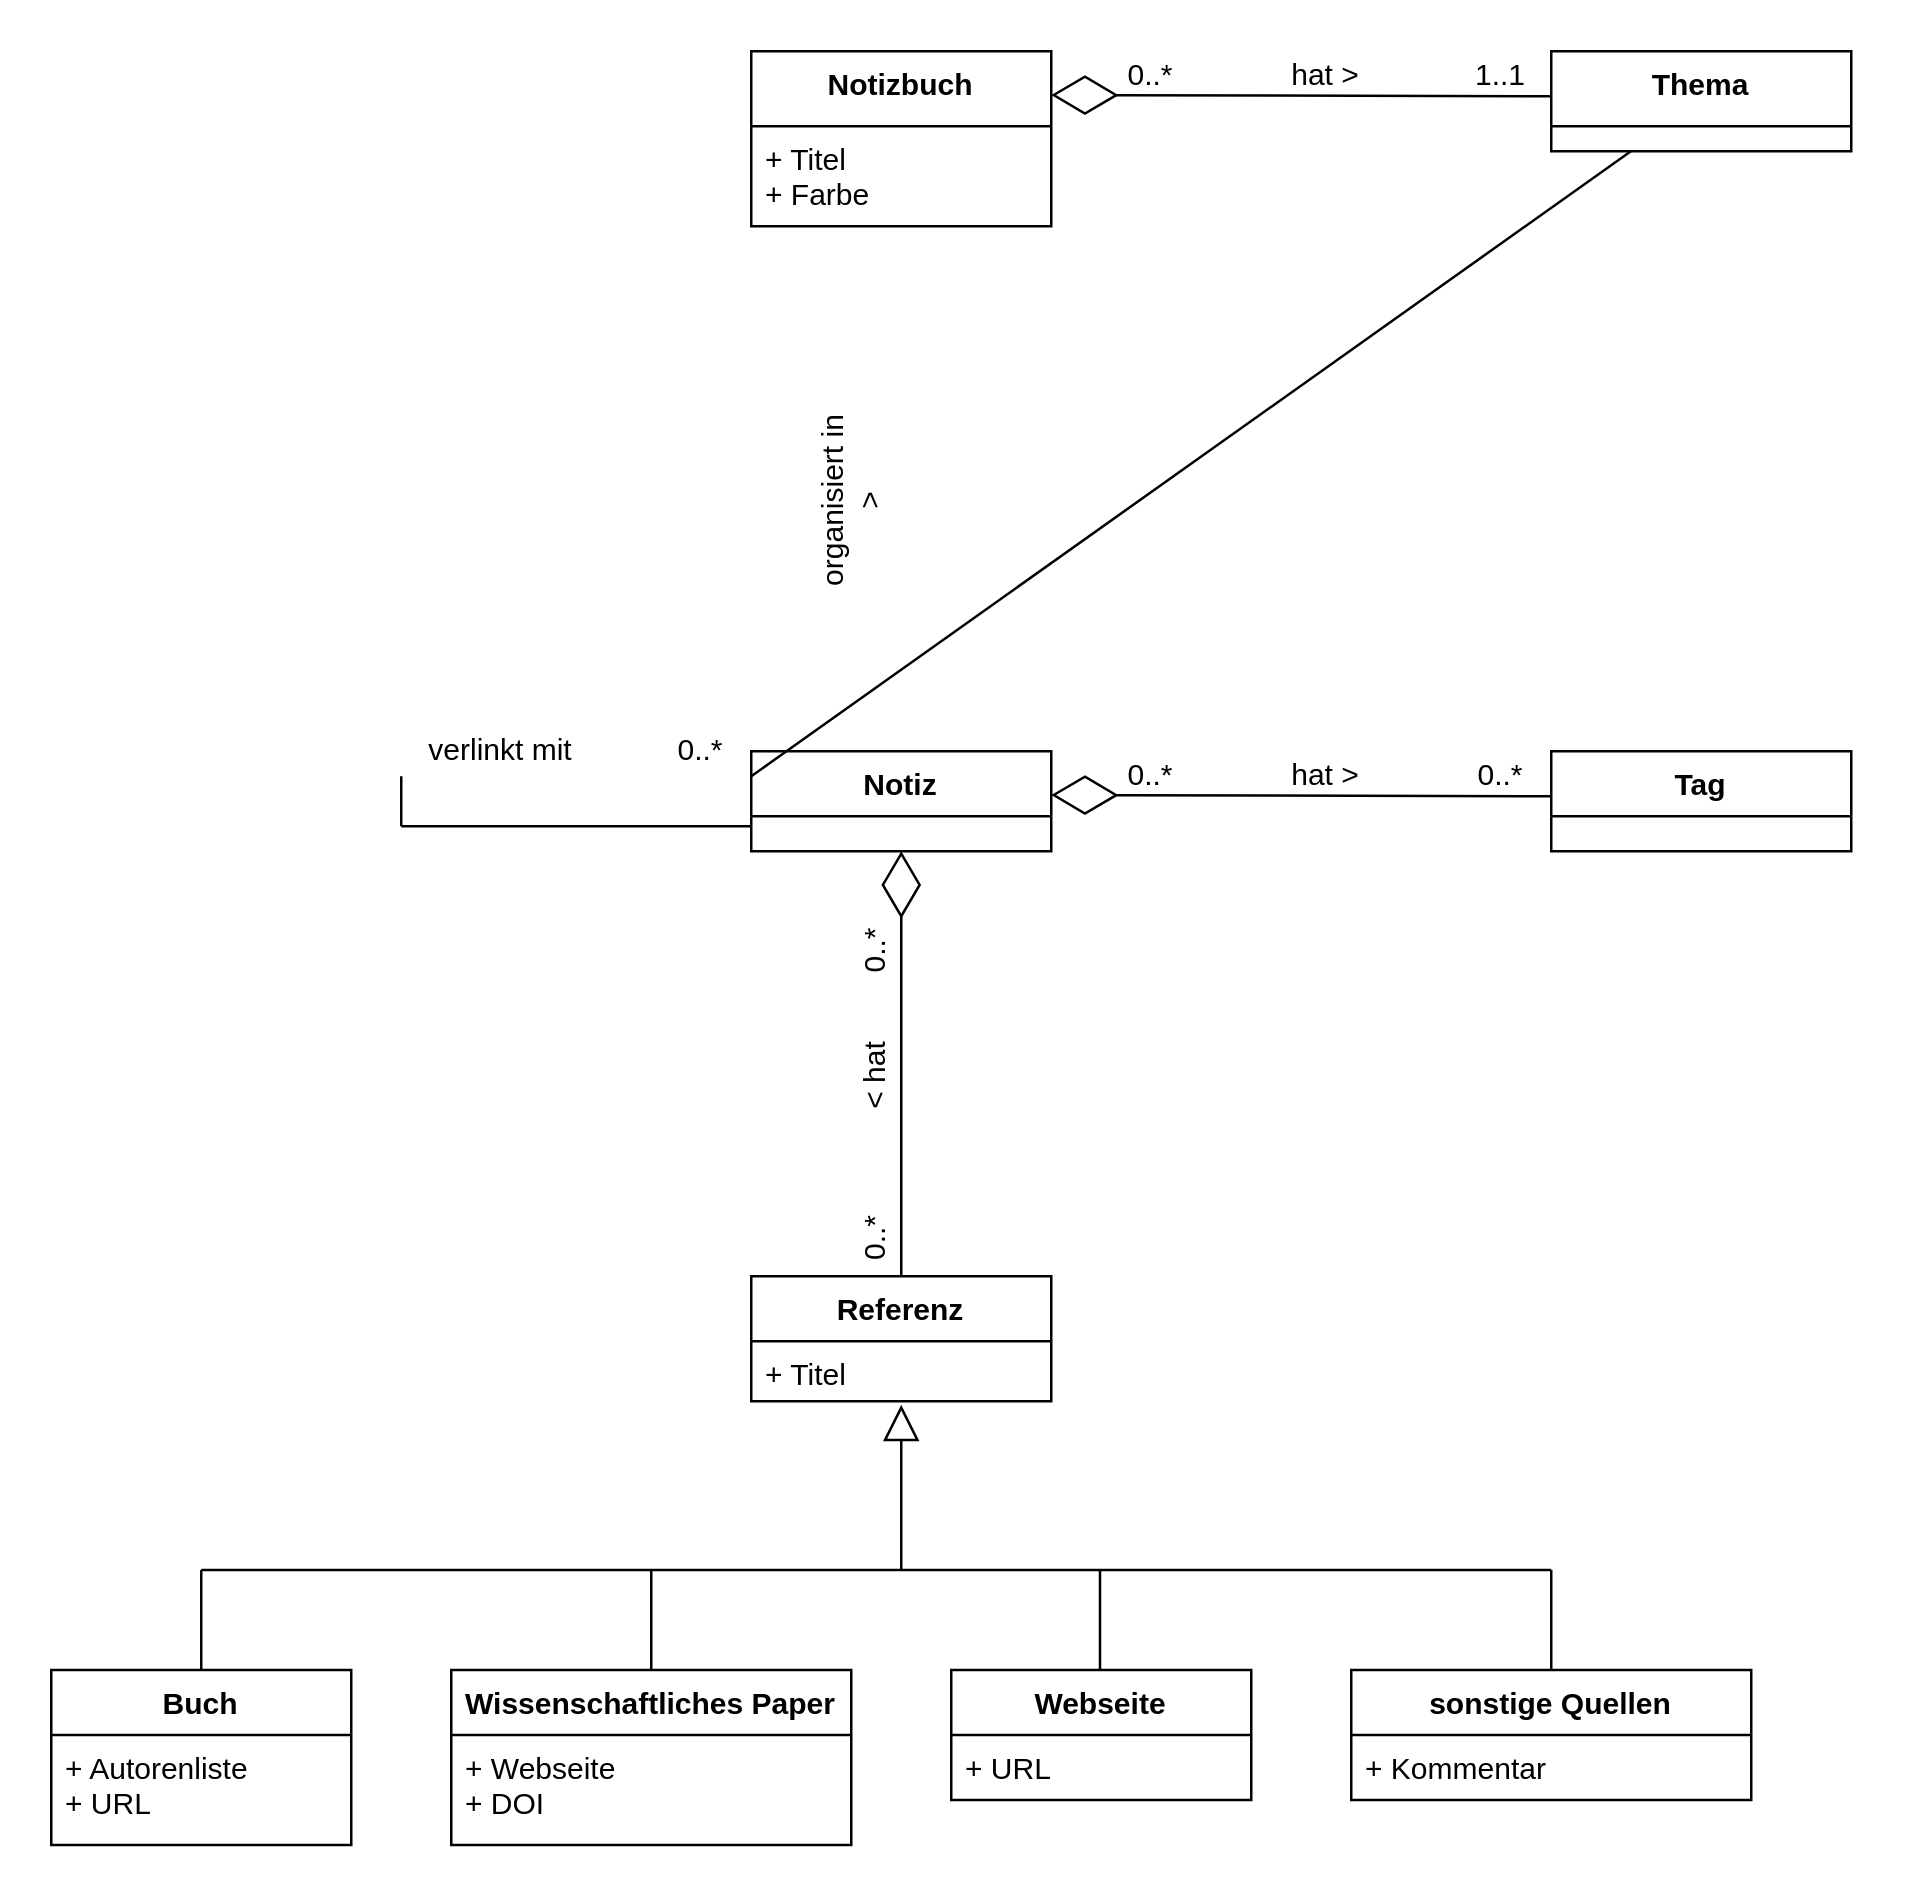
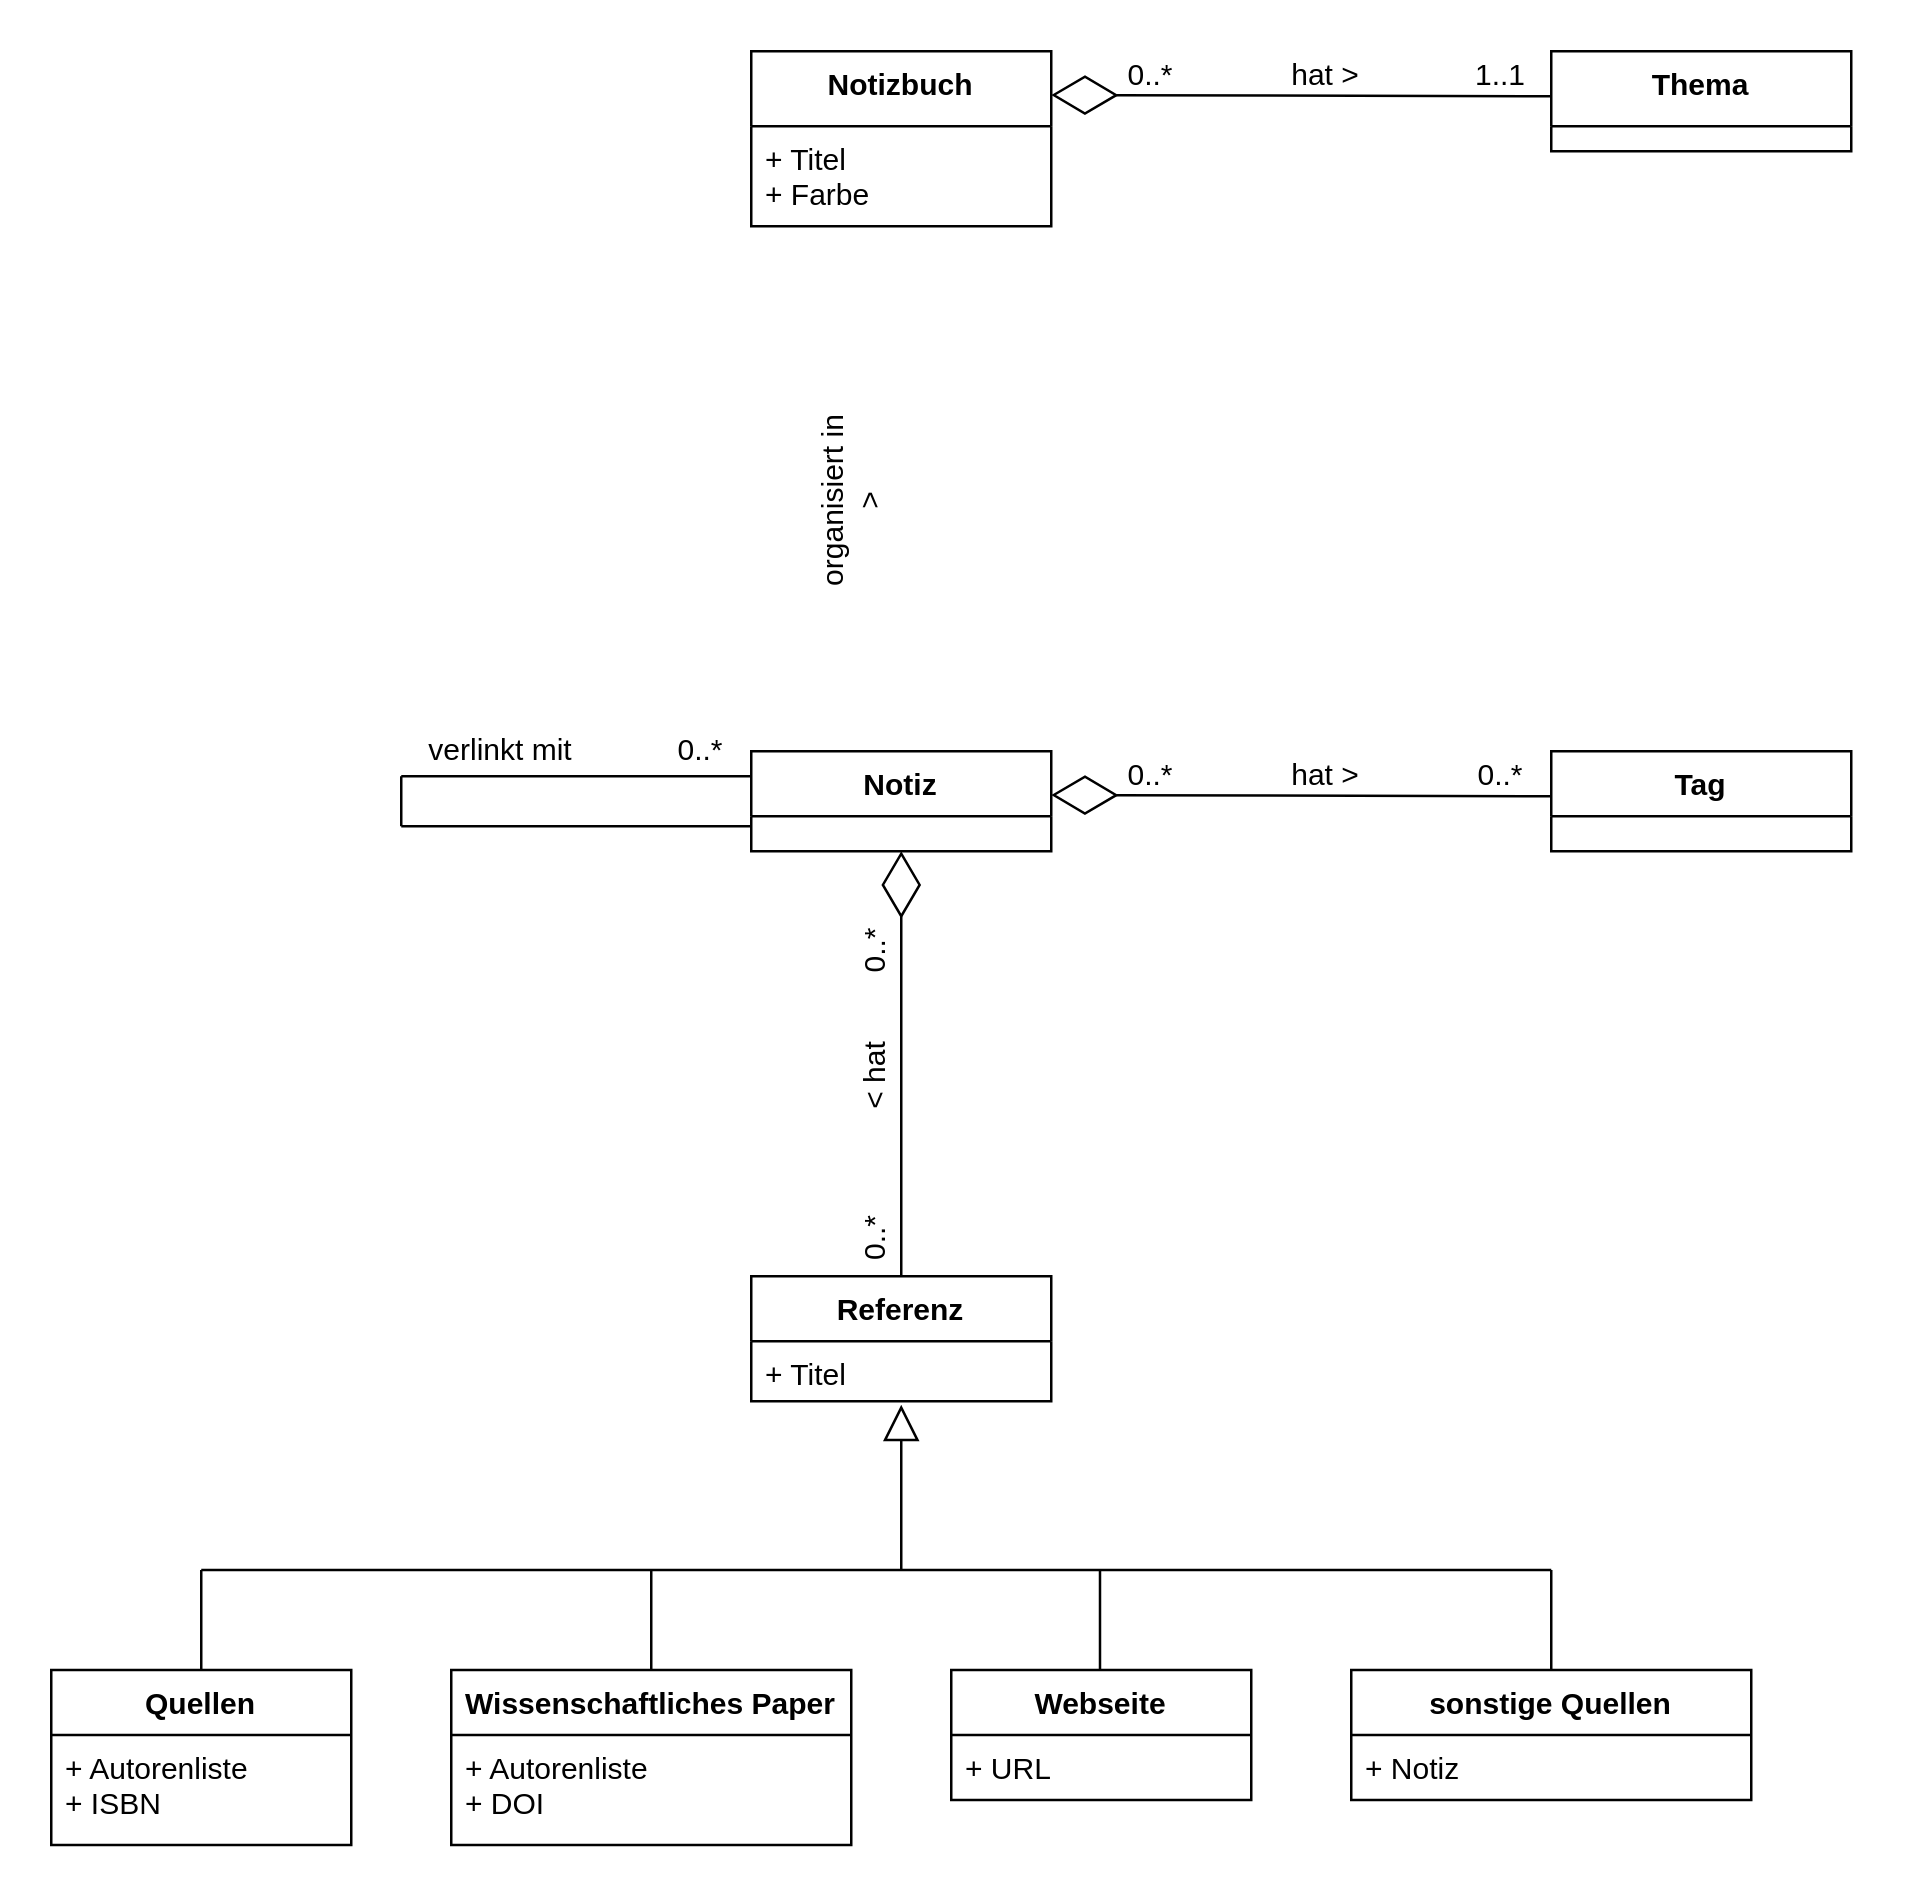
- <mxCell id="38" value="" style="endArrow=none;html=1;exitX=0;exitY=0.25;exitDx=0;exitDy=0;" parent="1" source="7" target="6" edge="1"><mxGeometry width="50" height="50" relative="1" as="geometry"><mxPoint x="390" y="240" as="sourcePoint" /><mxPoint x="150" y="330" as="targetPoint" /></mxGeometry></mxCell>
+ <mxCell id="38" value="" style="endArrow=none;html=1;exitX=0;exitY=0.25;exitDx=0;exitDy=0;entryX=0;entryY=1;entryDx=0;entryDy=0;" parent="1" source="7" target="36" edge="1"><mxGeometry width="50" height="50" relative="1" as="geometry"><mxPoint x="390" y="240" as="sourcePoint" /><mxPoint x="150" y="330" as="targetPoint" /></mxGeometry></mxCell>
- <mxCell id="16" value="Buch" style="swimlane;fontStyle=1;align=center;verticalAlign=top;childLayout=stackLayout;horizontal=1;startSize=26;horizontalStack=0;resizeParent=1;resizeParentMax=0;resizeLast=0;collapsible=1;marginBottom=0;" parent="1" vertex="1"><mxGeometry x="20" y="667.5" width="120" height="70" as="geometry"><mxRectangle x="590" y="394" width="90" height="26" as="alternateBounds" /></mxGeometry></mxCell>
+ <mxCell id="16" value="Quellen" style="swimlane;fontStyle=1;align=center;verticalAlign=top;childLayout=stackLayout;horizontal=1;startSize=26;horizontalStack=0;resizeParent=1;resizeParentMax=0;resizeLast=0;collapsible=1;marginBottom=0;" parent="1" vertex="1"><mxGeometry x="20" y="667.5" width="120" height="70" as="geometry"><mxRectangle x="590" y="394" width="90" height="26" as="alternateBounds" /></mxGeometry></mxCell>
- <mxCell id="17" value="+ Autorenliste&#10;+ URL&#10;" style="text;strokeColor=none;fillColor=none;align=left;verticalAlign=top;spacingLeft=4;spacingRight=4;overflow=hidden;rotatable=0;points=[[0,0.5],[1,0.5]];portConstraint=eastwest;" parent="16" vertex="1"><mxGeometry y="26" width="120" height="44" as="geometry" /></mxCell>
+ <mxCell id="17" value="+ Autorenliste&#10;+ ISBN&#10;" style="text;strokeColor=none;fillColor=none;align=left;verticalAlign=top;spacingLeft=4;spacingRight=4;overflow=hidden;rotatable=0;points=[[0,0.5],[1,0.5]];portConstraint=eastwest;" parent="16" vertex="1"><mxGeometry y="26" width="120" height="44" as="geometry" /></mxCell>
- <mxCell id="15" value="+ Webseite&#10;+ DOI&#10;" style="text;strokeColor=none;fillColor=none;align=left;verticalAlign=top;spacingLeft=4;spacingRight=4;overflow=hidden;rotatable=0;points=[[0,0.5],[1,0.5]];portConstraint=eastwest;" parent="14" vertex="1"><mxGeometry y="26" width="160" height="44" as="geometry" /></mxCell>
+ <mxCell id="15" value="+ Autorenliste&#10;+ DOI&#10;" style="text;strokeColor=none;fillColor=none;align=left;verticalAlign=top;spacingLeft=4;spacingRight=4;overflow=hidden;rotatable=0;points=[[0,0.5],[1,0.5]];portConstraint=eastwest;" parent="14" vertex="1"><mxGeometry y="26" width="160" height="44" as="geometry" /></mxCell>
- <mxCell id="11" value="+ Kommentar" style="text;strokeColor=none;fillColor=none;align=left;verticalAlign=top;spacingLeft=4;spacingRight=4;overflow=hidden;rotatable=0;points=[[0,0.5],[1,0.5]];portConstraint=eastwest;" parent="10" vertex="1"><mxGeometry y="26" width="160" height="26" as="geometry" /></mxCell>
+ <mxCell id="11" value="+ Notiz" style="text;strokeColor=none;fillColor=none;align=left;verticalAlign=top;spacingLeft=4;spacingRight=4;overflow=hidden;rotatable=0;points=[[0,0.5],[1,0.5]];portConstraint=eastwest;" parent="10" vertex="1"><mxGeometry y="26" width="160" height="26" as="geometry" /></mxCell>
